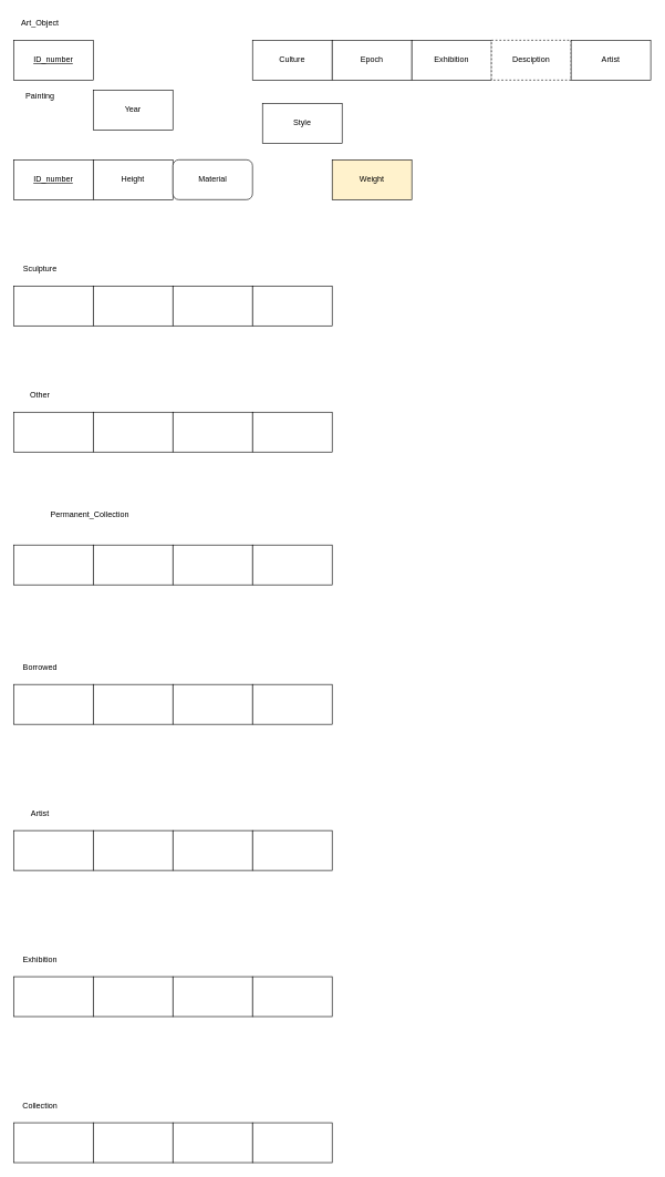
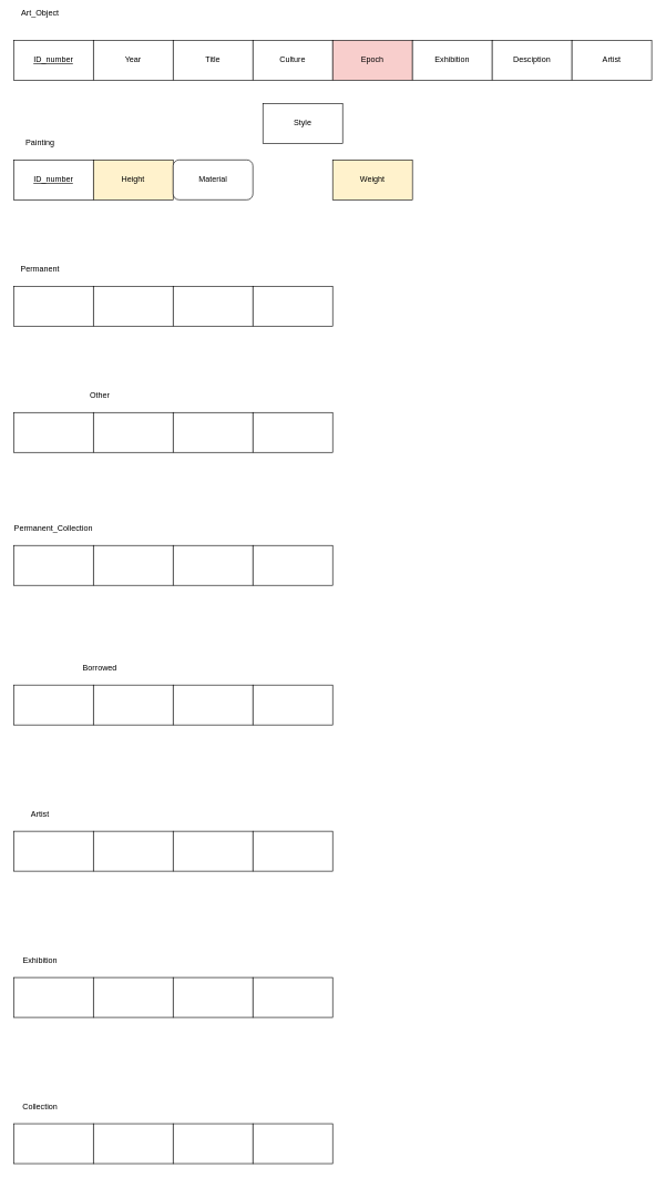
- <mxCell id="2" value="Art_Object" style="text;html=1;strokeColor=none;fillColor=none;align=center;verticalAlign=middle;whiteSpace=wrap;rounded=0;" vertex="1" parent="1"><mxGeometry x="30" y="20" width="60" height="30" as="geometry" /></mxCell>
+ <mxCell id="2" value="Art_Object" style="text;html=1;strokeColor=none;fillColor=none;align=center;verticalAlign=middle;whiteSpace=wrap;rounded=0;" vertex="1" parent="1"><mxGeometry x="30" y="5" width="60" height="30" as="geometry" /></mxCell>
+ <mxCell id="5" value="Title" style="rounded=0;whiteSpace=wrap;html=1;" vertex="1" parent="1"><mxGeometry x="260" y="60" width="120" height="60" as="geometry" /></mxCell>
- <mxCell id="47" value="Epoch" style="rounded=0;whiteSpace=wrap;html=1;" vertex="1" parent="1"><mxGeometry x="500" y="60" width="120" height="60" as="geometry" /></mxCell>
+ <mxCell id="47" value="Epoch" style="rounded=0;whiteSpace=wrap;html=1;fillColor=#f8cecc;" vertex="1" parent="1"><mxGeometry x="500" y="60" width="120" height="60" as="geometry" /></mxCell>
- <mxCell id="49" value="Desciption" style="rounded=0;whiteSpace=wrap;html=1;dashed=1;" vertex="1" parent="1"><mxGeometry x="740" y="60" width="120" height="60" as="geometry" /></mxCell>
+ <mxCell id="49" value="Desciption" style="rounded=0;whiteSpace=wrap;html=1;" vertex="1" parent="1"><mxGeometry x="740" y="60" width="120" height="60" as="geometry" /></mxCell>
- <mxCell id="7" value="Painting" style="text;html=1;strokeColor=none;fillColor=none;align=center;verticalAlign=middle;whiteSpace=wrap;rounded=0;" vertex="1" parent="1"><mxGeometry x="30" y="130" width="60" height="30" as="geometry" /></mxCell>
+ <mxCell id="7" value="Painting" style="text;html=1;strokeColor=none;fillColor=none;align=center;verticalAlign=middle;whiteSpace=wrap;rounded=0;" vertex="1" parent="1"><mxGeometry x="30" y="200" width="60" height="30" as="geometry" /></mxCell>
- <mxCell id="4" value="Year" style="rounded=0;whiteSpace=wrap;html=1;" vertex="1" parent="1"><mxGeometry x="140" y="135" width="120" height="60" as="geometry" /></mxCell>
+ <mxCell id="4" value="Year" style="rounded=0;whiteSpace=wrap;html=1;" vertex="1" parent="1"><mxGeometry x="140" y="60" width="120" height="60" as="geometry" /></mxCell>
- <mxCell id="9" value="Height" style="rounded=0;whiteSpace=wrap;html=1;" vertex="1" parent="1"><mxGeometry x="140" y="240" width="120" height="60" as="geometry" /></mxCell>
+ <mxCell id="9" value="Height" style="rounded=0;whiteSpace=wrap;html=1;fillColor=#fff2cc;" vertex="1" parent="1"><mxGeometry x="140" y="240" width="120" height="60" as="geometry" /></mxCell>
- <mxCell id="12" value="Sculpture" style="text;html=1;strokeColor=none;fillColor=none;align=center;verticalAlign=middle;whiteSpace=wrap;rounded=0;" vertex="1" parent="1"><mxGeometry x="30" y="390" width="60" height="30" as="geometry" /></mxCell>
+ <mxCell id="12" value="Permanent" style="text;html=1;strokeColor=none;fillColor=none;align=center;verticalAlign=middle;whiteSpace=wrap;rounded=0;" vertex="1" parent="1"><mxGeometry x="30" y="390" width="60" height="30" as="geometry" /></mxCell>
- <mxCell id="17" value="Other" style="text;html=1;strokeColor=none;fillColor=none;align=center;verticalAlign=middle;whiteSpace=wrap;rounded=0;" vertex="1" parent="1"><mxGeometry x="30" y="580" width="60" height="30" as="geometry" /></mxCell>
+ <mxCell id="17" value="Other" style="text;html=1;strokeColor=none;fillColor=none;align=center;verticalAlign=middle;whiteSpace=wrap;rounded=0;" vertex="1" parent="1"><mxGeometry x="120" y="580" width="60" height="30" as="geometry" /></mxCell>
- <mxCell id="22" value="Permanent_Collection" style="text;html=1;strokeColor=none;fillColor=none;align=center;verticalAlign=middle;whiteSpace=wrap;rounded=0;" vertex="1" parent="1"><mxGeometry x="105" y="760" width="60" height="30" as="geometry" /></mxCell>
+ <mxCell id="22" value="Permanent_Collection" style="text;html=1;strokeColor=none;fillColor=none;align=center;verticalAlign=middle;whiteSpace=wrap;rounded=0;" vertex="1" parent="1"><mxGeometry x="50" y="780" width="60" height="30" as="geometry" /></mxCell>
- <mxCell id="27" value="Borrowed" style="text;html=1;strokeColor=none;fillColor=none;align=center;verticalAlign=middle;whiteSpace=wrap;rounded=0;" vertex="1" parent="1"><mxGeometry x="30" y="990" width="60" height="30" as="geometry" /></mxCell>
+ <mxCell id="27" value="Borrowed" style="text;html=1;strokeColor=none;fillColor=none;align=center;verticalAlign=middle;whiteSpace=wrap;rounded=0;" vertex="1" parent="1"><mxGeometry x="120" y="990" width="60" height="30" as="geometry" /></mxCell>
